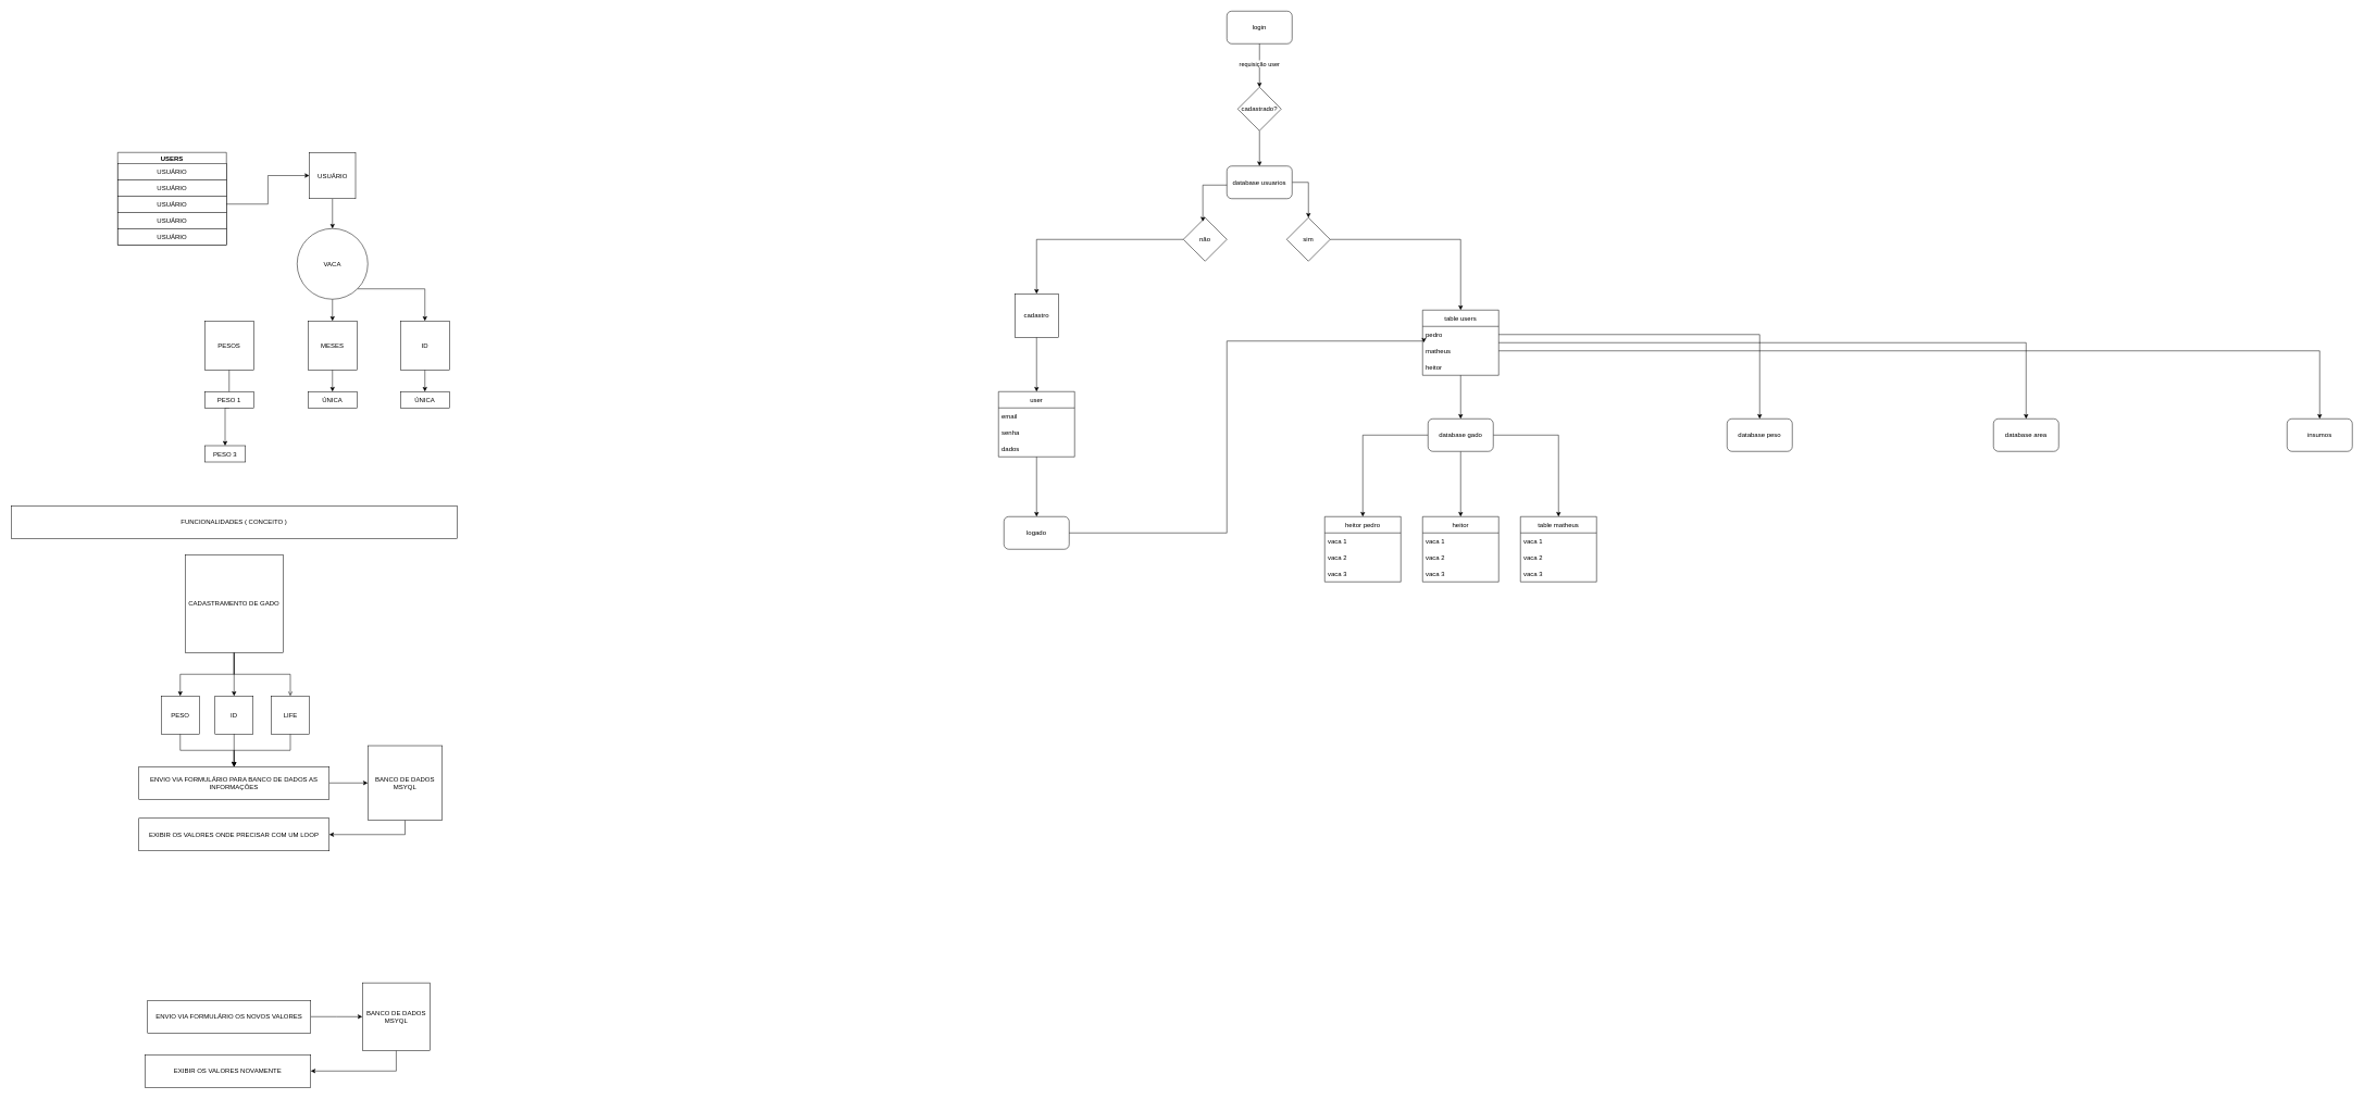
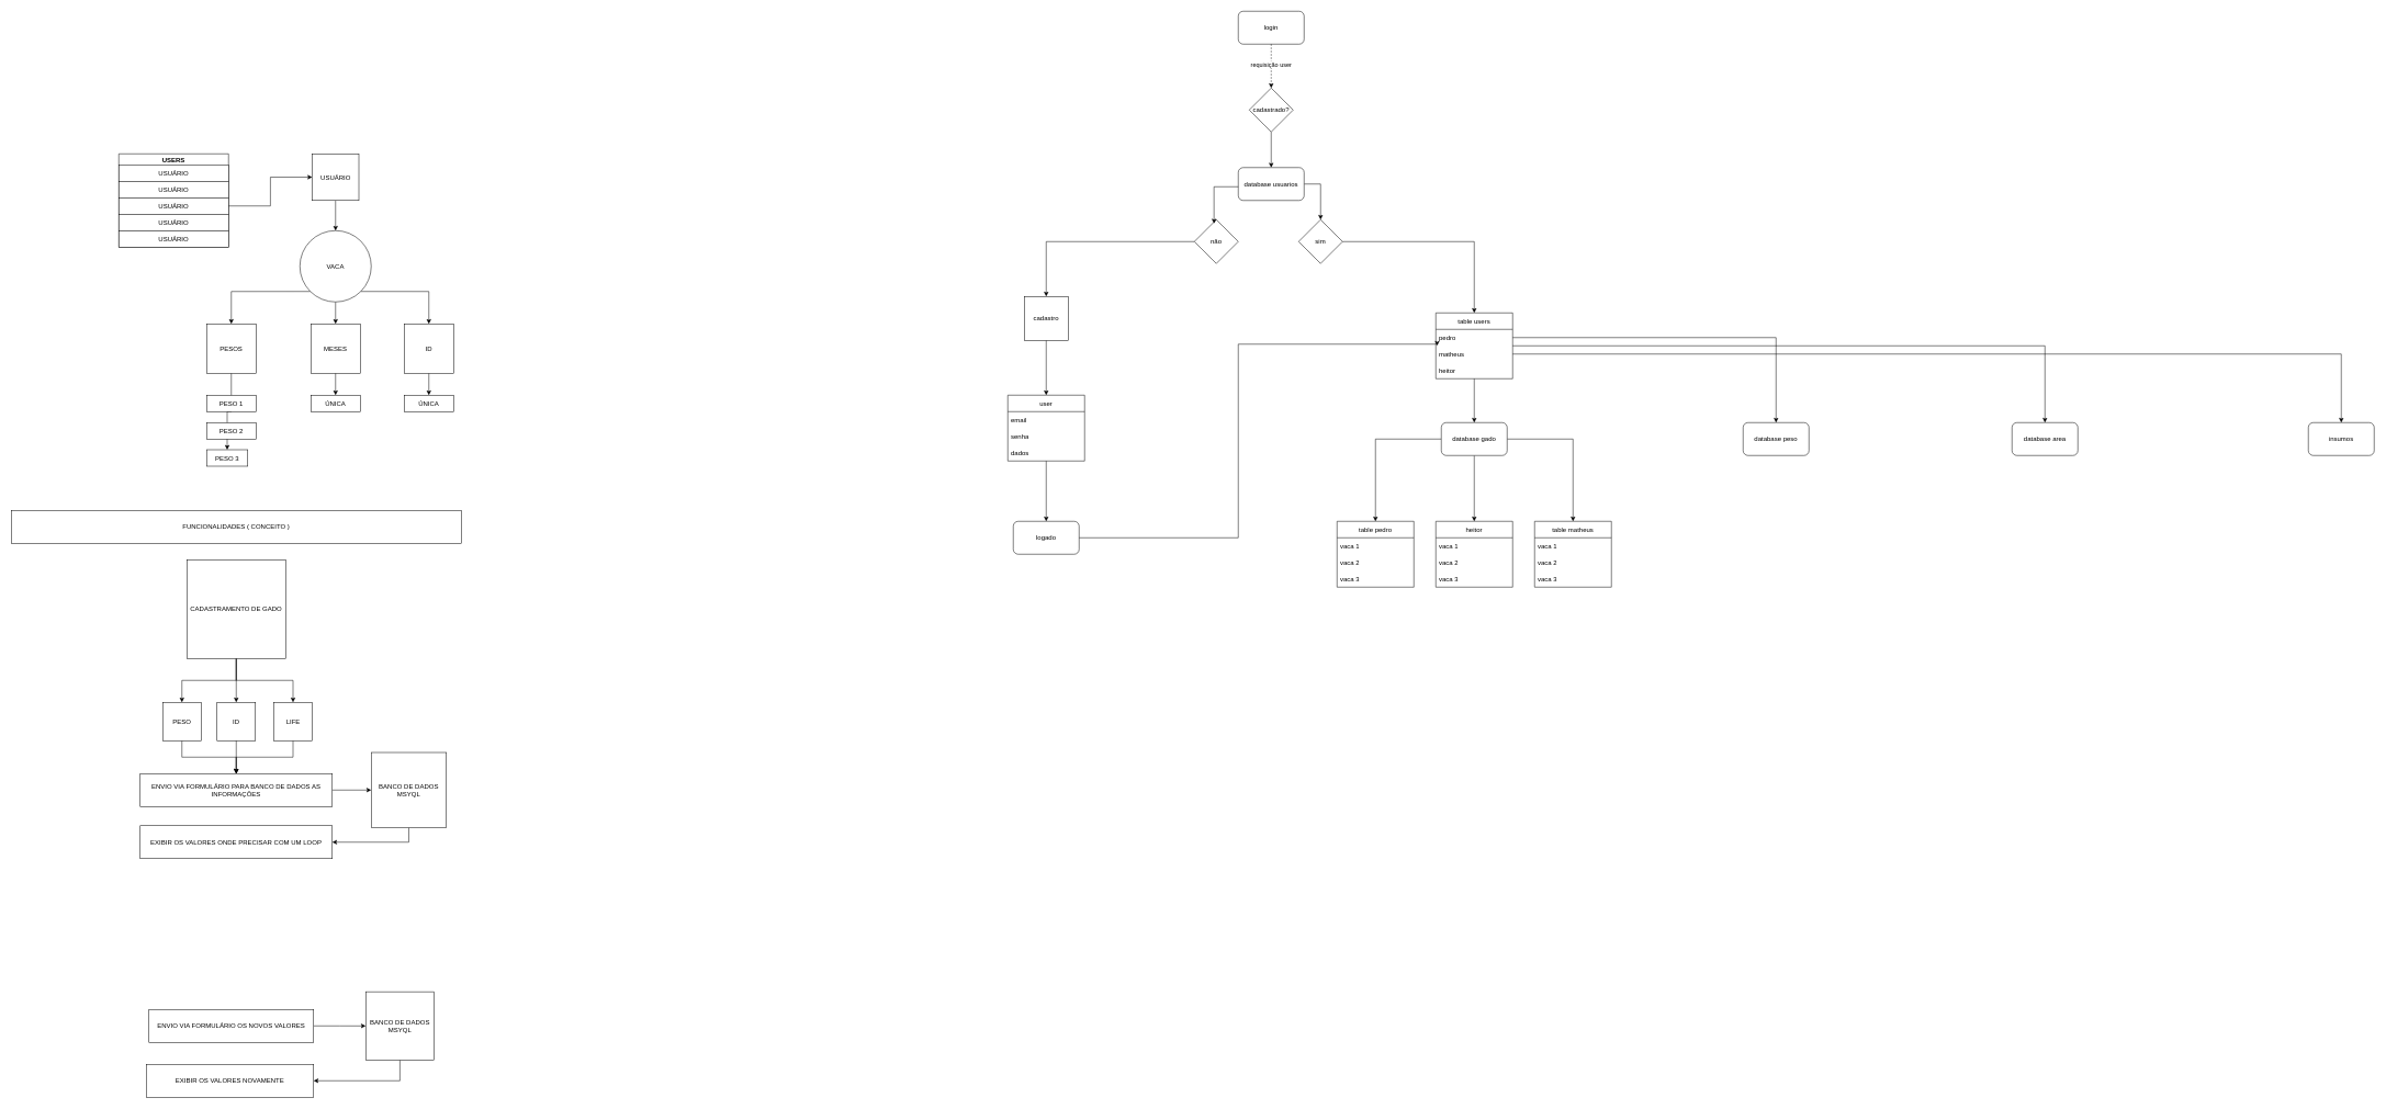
- <mxCell id="72" value="" style="edgeStyle=orthogonalEdgeStyle;rounded=0;orthogonalLoop=1;jettySize=auto;html=1;" edge="1" parent="1" source="47" target="75"><mxGeometry relative="1" as="geometry"><mxPoint x="2316" y="80" as="sourcePoint" /><mxPoint x="2316" y="520" as="targetPoint" /></mxGeometry></mxCell>
+ <mxCell id="72" value="" style="edgeStyle=orthogonalEdgeStyle;rounded=0;orthogonalLoop=1;jettySize=auto;html=1;dashed=1;" edge="1" parent="1" source="47" target="75"><mxGeometry relative="1" as="geometry"><mxPoint x="2316" y="80" as="sourcePoint" /><mxPoint x="2316" y="520" as="targetPoint" /></mxGeometry></mxCell>
+ <mxCell id="4" style="edgeStyle=orthogonalEdgeStyle;rounded=0;orthogonalLoop=1;jettySize=auto;html=1;exitX=0;exitY=1;exitDx=0;exitDy=0;entryX=0.5;entryY=0;entryDx=0;entryDy=0;" parent="1" source="7" target="3" edge="1"><mxGeometry relative="1" as="geometry" /></mxCell>
+ <mxCell id="13" value="PESO 2" style="rounded=0;whiteSpace=wrap;html=1;" parent="1" vertex="1"><mxGeometry x="376" y="770" width="90" height="30" as="geometry" /></mxCell>
- <mxCell id="60" value="heitor pedro" style="swimlane;fontStyle=0;childLayout=stackLayout;horizontal=1;startSize=30;horizontalStack=0;resizeParent=1;resizeParentMax=0;resizeLast=0;collapsible=1;marginBottom=0;whiteSpace=wrap;html=1;" vertex="1" parent="1"><mxGeometry x="2436" y="950" width="140" height="120" as="geometry" /></mxCell>
+ <mxCell id="60" value="table pedro" style="swimlane;fontStyle=0;childLayout=stackLayout;horizontal=1;startSize=30;horizontalStack=0;resizeParent=1;resizeParentMax=0;resizeLast=0;collapsible=1;marginBottom=0;whiteSpace=wrap;html=1;" vertex="1" parent="1"><mxGeometry x="2436" y="950" width="140" height="120" as="geometry" /></mxCell>
- <mxCell id="29" style="edgeStyle=orthogonalEdgeStyle;rounded=0;orthogonalLoop=1;jettySize=auto;html=1;exitX=0.5;exitY=1;exitDx=0;exitDy=0;entryX=0.5;entryY=0;entryDx=0;entryDy=0;endArrow=open;" parent="1" source="30" target="42" edge="1"><mxGeometry relative="1" as="geometry" /></mxCell>
+ <mxCell id="29" style="edgeStyle=orthogonalEdgeStyle;rounded=0;orthogonalLoop=1;jettySize=auto;html=1;exitX=0.5;exitY=1;exitDx=0;exitDy=0;entryX=0.5;entryY=0;entryDx=0;entryDy=0;" parent="1" source="30" target="42" edge="1"><mxGeometry relative="1" as="geometry" /></mxCell>
